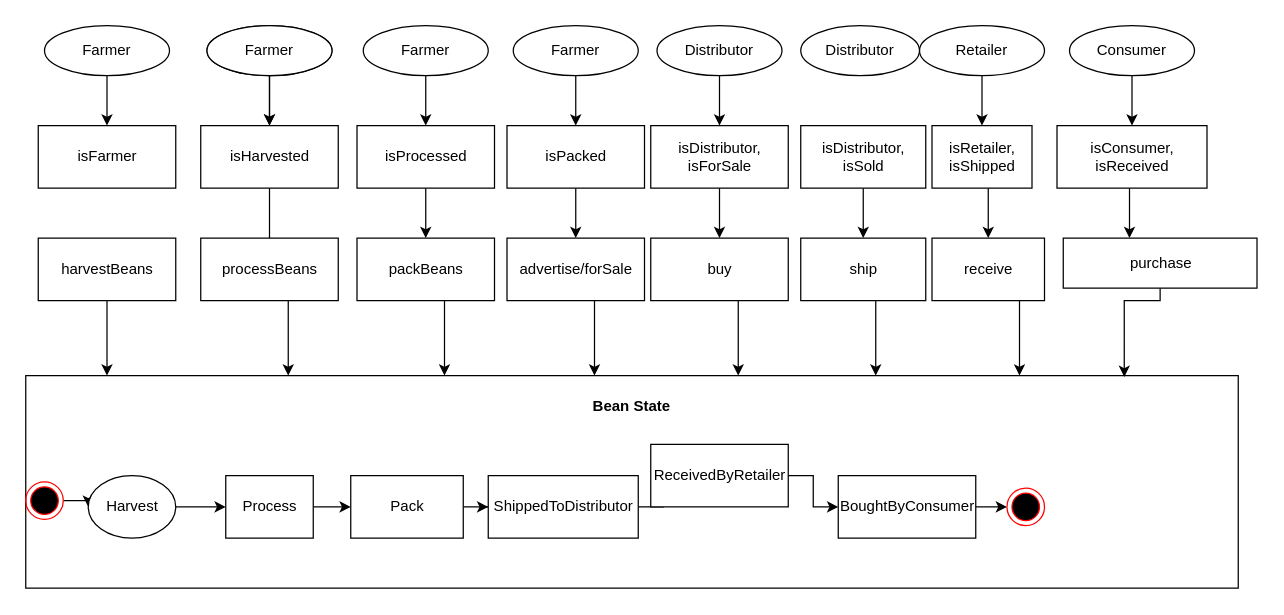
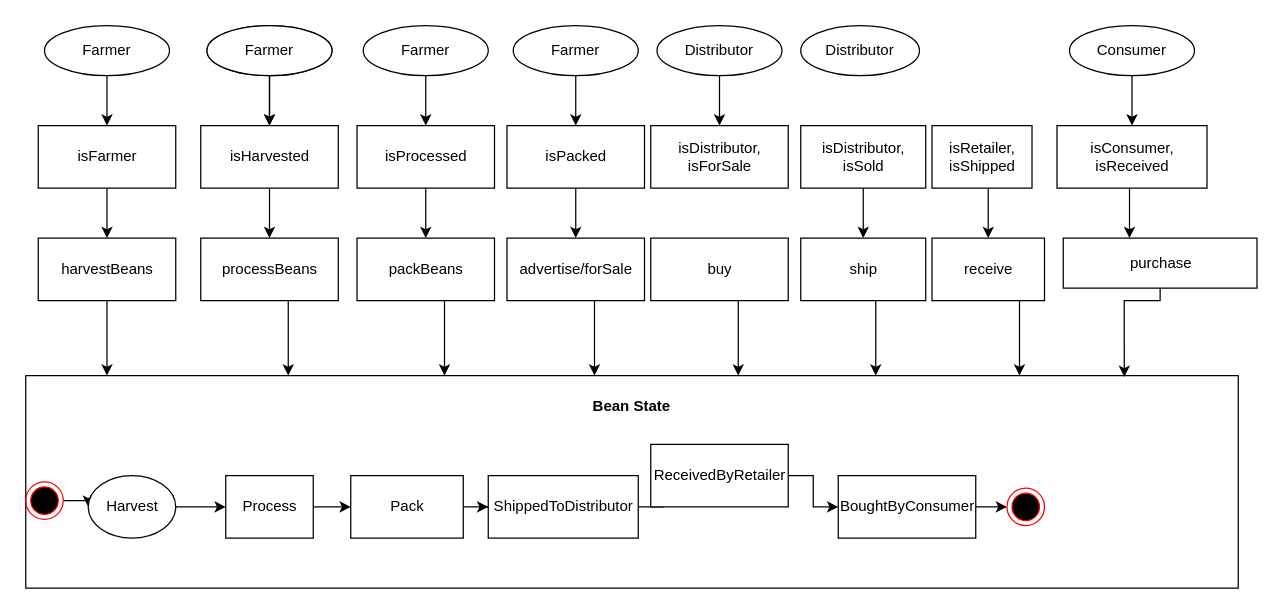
- <mxCell id="54" value="Retailer" style="ellipse;whiteSpace=wrap;html=1;align=center;" parent="1" vertex="1"><mxGeometry x="735" y="20" width="100" height="40" as="geometry" /></mxCell>
- <mxCell id="55" value="" style="edgeStyle=orthogonalEdgeStyle;rounded=0;orthogonalLoop=1;jettySize=auto;html=1;entryX=0.5;entryY=0;entryDx=0;entryDy=0;" parent="1" source="54" target="51" edge="1"><mxGeometry relative="1" as="geometry"><mxPoint x="800" y="100" as="targetPoint" /></mxGeometry></mxCell>
+ <mxCell id="20" value="" style="edgeStyle=orthogonalEdgeStyle;rounded=0;orthogonalLoop=1;jettySize=auto;html=1;" parent="1" source="21" target="23" edge="1"><mxGeometry relative="1" as="geometry" /></mxCell>
- <mxCell id="44" value="" style="edgeStyle=orthogonalEdgeStyle;rounded=0;orthogonalLoop=1;jettySize=auto;html=1;" parent="1" source="45" target="47" edge="1"><mxGeometry relative="1" as="geometry" /></mxCell>
- <mxCell id="26" value="" style="edgeStyle=orthogonalEdgeStyle;rounded=0;orthogonalLoop=1;jettySize=auto;html=1;endArrow=none;" parent="1" source="27" target="29" edge="1"><mxGeometry relative="1" as="geometry" /></mxCell>
+ <mxCell id="26" value="" style="edgeStyle=orthogonalEdgeStyle;rounded=0;orthogonalLoop=1;jettySize=auto;html=1;" parent="1" source="27" target="29" edge="1"><mxGeometry relative="1" as="geometry" /></mxCell>
